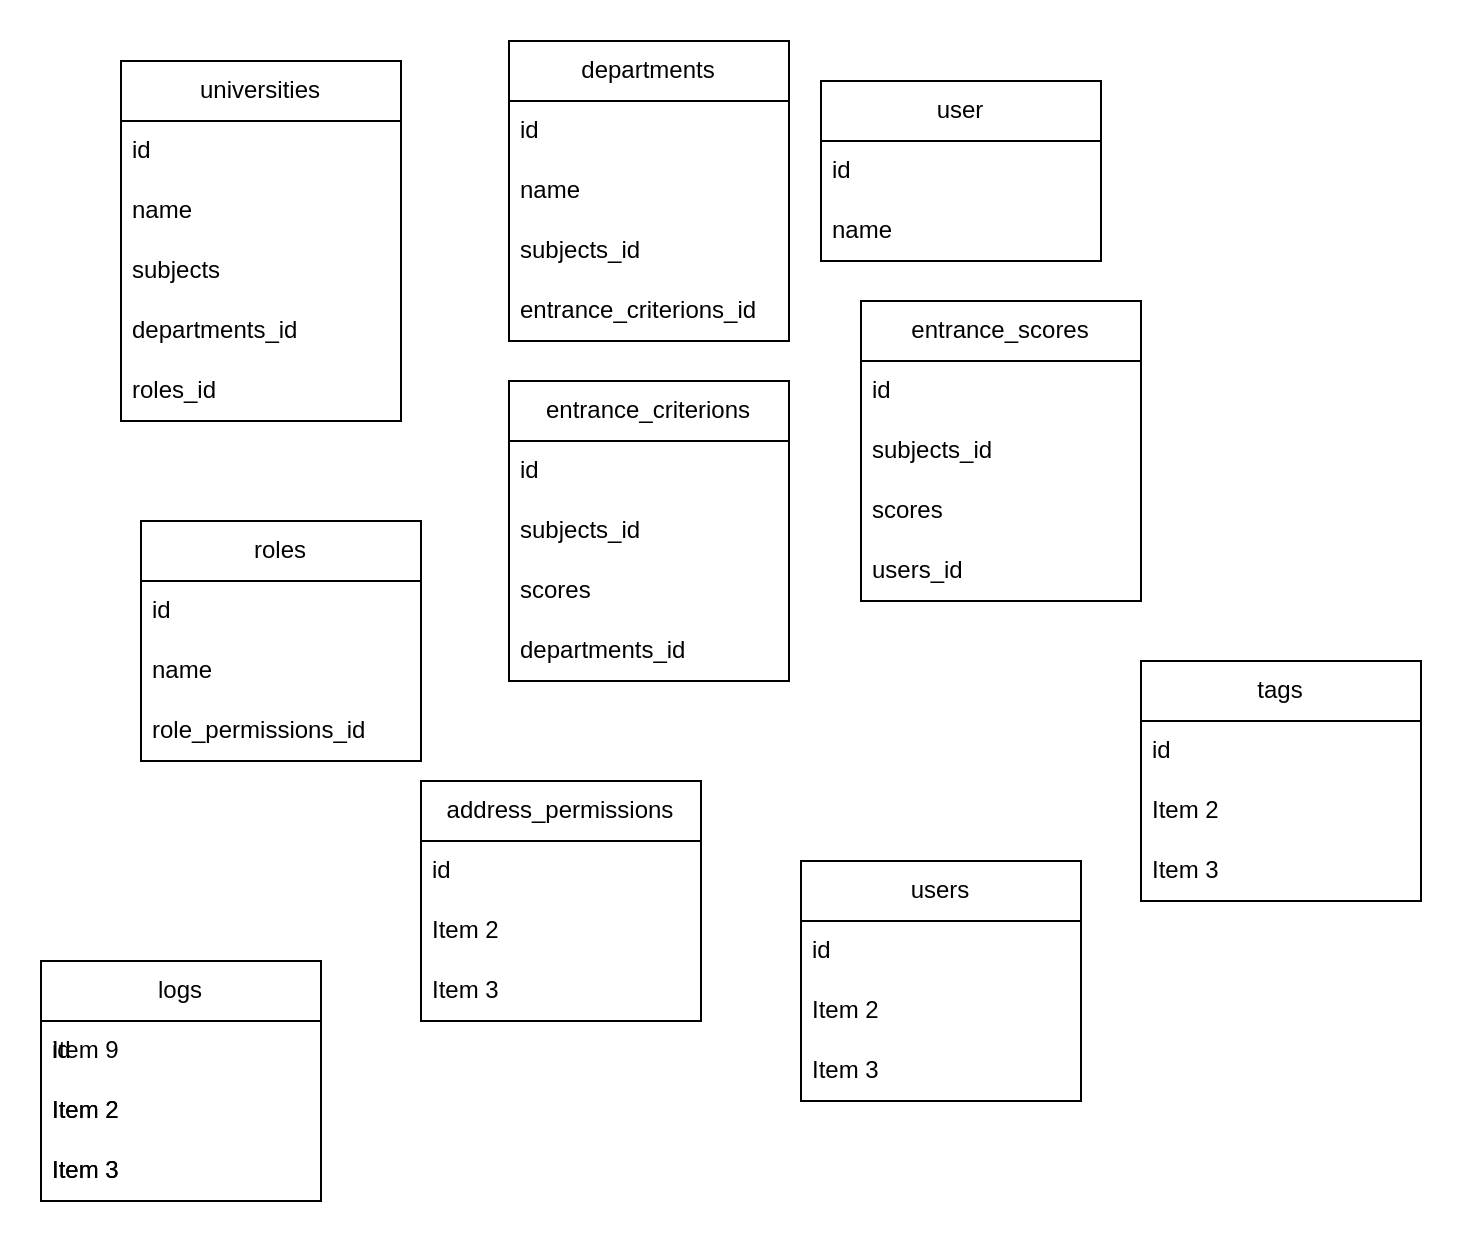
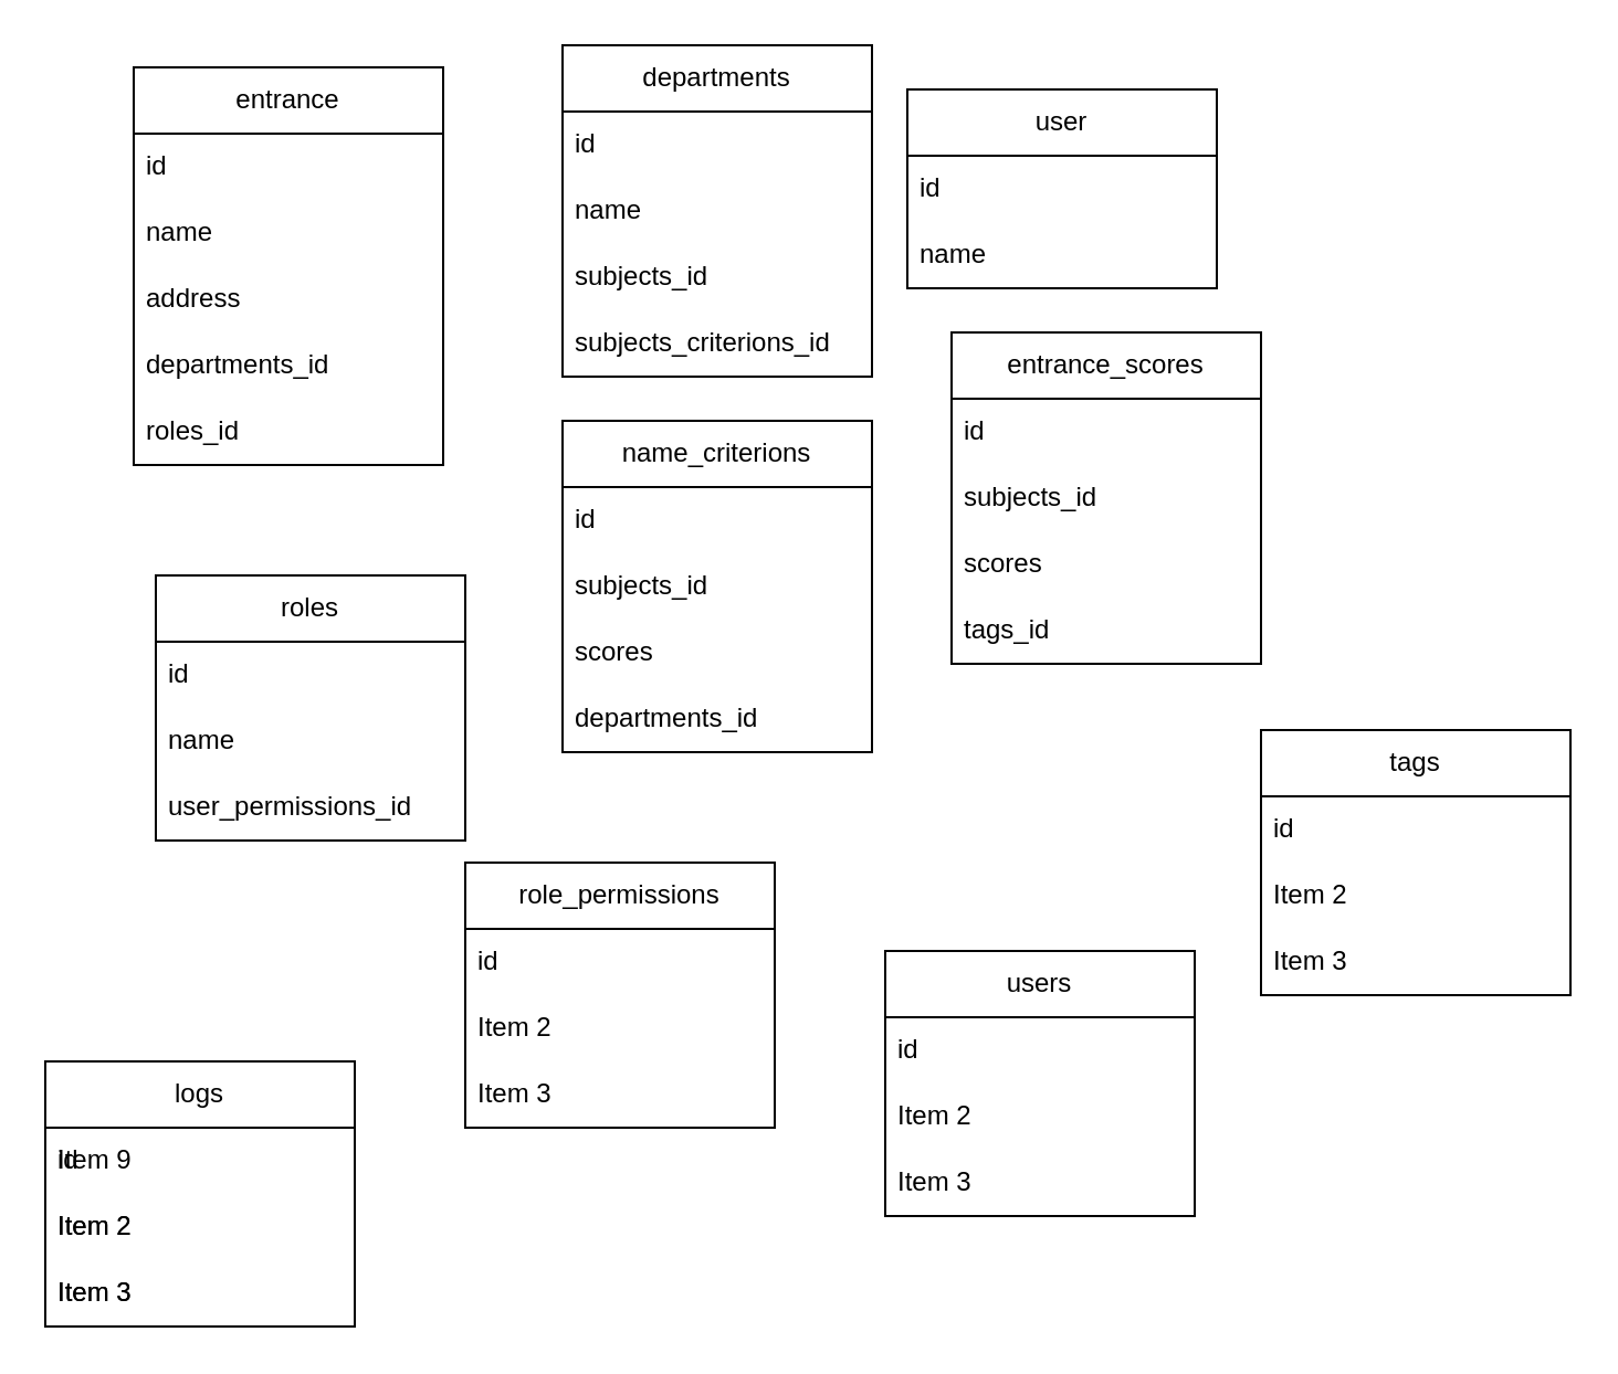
- <mxCell id="2" value="universities" style="swimlane;fontStyle=0;childLayout=stackLayout;horizontal=1;startSize=30;horizontalStack=0;resizeParent=1;resizeParentMax=0;resizeLast=0;collapsible=1;marginBottom=0;whiteSpace=wrap;html=1;" vertex="1" parent="1"><mxGeometry x="60" y="30" width="140" height="180" as="geometry" /></mxCell>
+ <mxCell id="2" value="entrance" style="swimlane;fontStyle=0;childLayout=stackLayout;horizontal=1;startSize=30;horizontalStack=0;resizeParent=1;resizeParentMax=0;resizeLast=0;collapsible=1;marginBottom=0;whiteSpace=wrap;html=1;" vertex="1" parent="1"><mxGeometry x="60" y="30" width="140" height="180" as="geometry" /></mxCell>
- <mxCell id="5" value="subjects" style="text;strokeColor=none;fillColor=none;align=left;verticalAlign=middle;spacingLeft=4;spacingRight=4;overflow=hidden;points=[[0,0.5],[1,0.5]];portConstraint=eastwest;rotatable=0;whiteSpace=wrap;html=1;" vertex="1" parent="2"><mxGeometry y="90" width="140" height="30" as="geometry" /></mxCell>
+ <mxCell id="5" value="address" style="text;strokeColor=none;fillColor=none;align=left;verticalAlign=middle;spacingLeft=4;spacingRight=4;overflow=hidden;points=[[0,0.5],[1,0.5]];portConstraint=eastwest;rotatable=0;whiteSpace=wrap;html=1;" vertex="1" parent="2"><mxGeometry y="90" width="140" height="30" as="geometry" /></mxCell>
- <mxCell id="35" value="entrance_criterions_id" style="text;strokeColor=none;fillColor=none;align=left;verticalAlign=middle;spacingLeft=4;spacingRight=4;overflow=hidden;points=[[0,0.5],[1,0.5]];portConstraint=eastwest;rotatable=0;whiteSpace=wrap;html=1;" vertex="1" parent="31"><mxGeometry y="120" width="140" height="30" as="geometry" /></mxCell>
+ <mxCell id="35" value="subjects_criterions_id" style="text;strokeColor=none;fillColor=none;align=left;verticalAlign=middle;spacingLeft=4;spacingRight=4;overflow=hidden;points=[[0,0.5],[1,0.5]];portConstraint=eastwest;rotatable=0;whiteSpace=wrap;html=1;" vertex="1" parent="31"><mxGeometry y="120" width="140" height="30" as="geometry" /></mxCell>
- <mxCell id="40" value="entrance_criterions" style="swimlane;fontStyle=0;childLayout=stackLayout;horizontal=1;startSize=30;horizontalStack=0;resizeParent=1;resizeParentMax=0;resizeLast=0;collapsible=1;marginBottom=0;whiteSpace=wrap;html=1;" vertex="1" parent="1"><mxGeometry x="254" y="190" width="140" height="150" as="geometry" /></mxCell>
+ <mxCell id="40" value="name_criterions" style="swimlane;fontStyle=0;childLayout=stackLayout;horizontal=1;startSize=30;horizontalStack=0;resizeParent=1;resizeParentMax=0;resizeLast=0;collapsible=1;marginBottom=0;whiteSpace=wrap;html=1;" vertex="1" parent="1"><mxGeometry x="254" y="190" width="140" height="150" as="geometry" /></mxCell>
- <mxCell id="49" value="users_id" style="text;strokeColor=none;fillColor=none;align=left;verticalAlign=middle;spacingLeft=4;spacingRight=4;overflow=hidden;points=[[0,0.5],[1,0.5]];portConstraint=eastwest;rotatable=0;whiteSpace=wrap;html=1;" vertex="1" parent="45"><mxGeometry y="120" width="140" height="30" as="geometry" /></mxCell>
+ <mxCell id="49" value="tags_id" style="text;strokeColor=none;fillColor=none;align=left;verticalAlign=middle;spacingLeft=4;spacingRight=4;overflow=hidden;points=[[0,0.5],[1,0.5]];portConstraint=eastwest;rotatable=0;whiteSpace=wrap;html=1;" vertex="1" parent="45"><mxGeometry y="120" width="140" height="30" as="geometry" /></mxCell>
- <mxCell id="11" value="role_permissions_id" style="text;strokeColor=none;fillColor=none;align=left;verticalAlign=middle;spacingLeft=4;spacingRight=4;overflow=hidden;points=[[0,0.5],[1,0.5]];portConstraint=eastwest;rotatable=0;whiteSpace=wrap;html=1;" vertex="1" parent="8"><mxGeometry y="90" width="140" height="30" as="geometry" /></mxCell>
+ <mxCell id="11" value="user_permissions_id" style="text;strokeColor=none;fillColor=none;align=left;verticalAlign=middle;spacingLeft=4;spacingRight=4;overflow=hidden;points=[[0,0.5],[1,0.5]];portConstraint=eastwest;rotatable=0;whiteSpace=wrap;html=1;" vertex="1" parent="8"><mxGeometry y="90" width="140" height="30" as="geometry" /></mxCell>
- <mxCell id="36" value="address_permissions" style="swimlane;fontStyle=0;childLayout=stackLayout;horizontal=1;startSize=30;horizontalStack=0;resizeParent=1;resizeParentMax=0;resizeLast=0;collapsible=1;marginBottom=0;whiteSpace=wrap;html=1;" vertex="1" parent="1"><mxGeometry x="210" y="390" width="140" height="120" as="geometry" /></mxCell>
+ <mxCell id="36" value="role_permissions" style="swimlane;fontStyle=0;childLayout=stackLayout;horizontal=1;startSize=30;horizontalStack=0;resizeParent=1;resizeParentMax=0;resizeLast=0;collapsible=1;marginBottom=0;whiteSpace=wrap;html=1;" vertex="1" parent="1"><mxGeometry x="210" y="390" width="140" height="120" as="geometry" /></mxCell>
